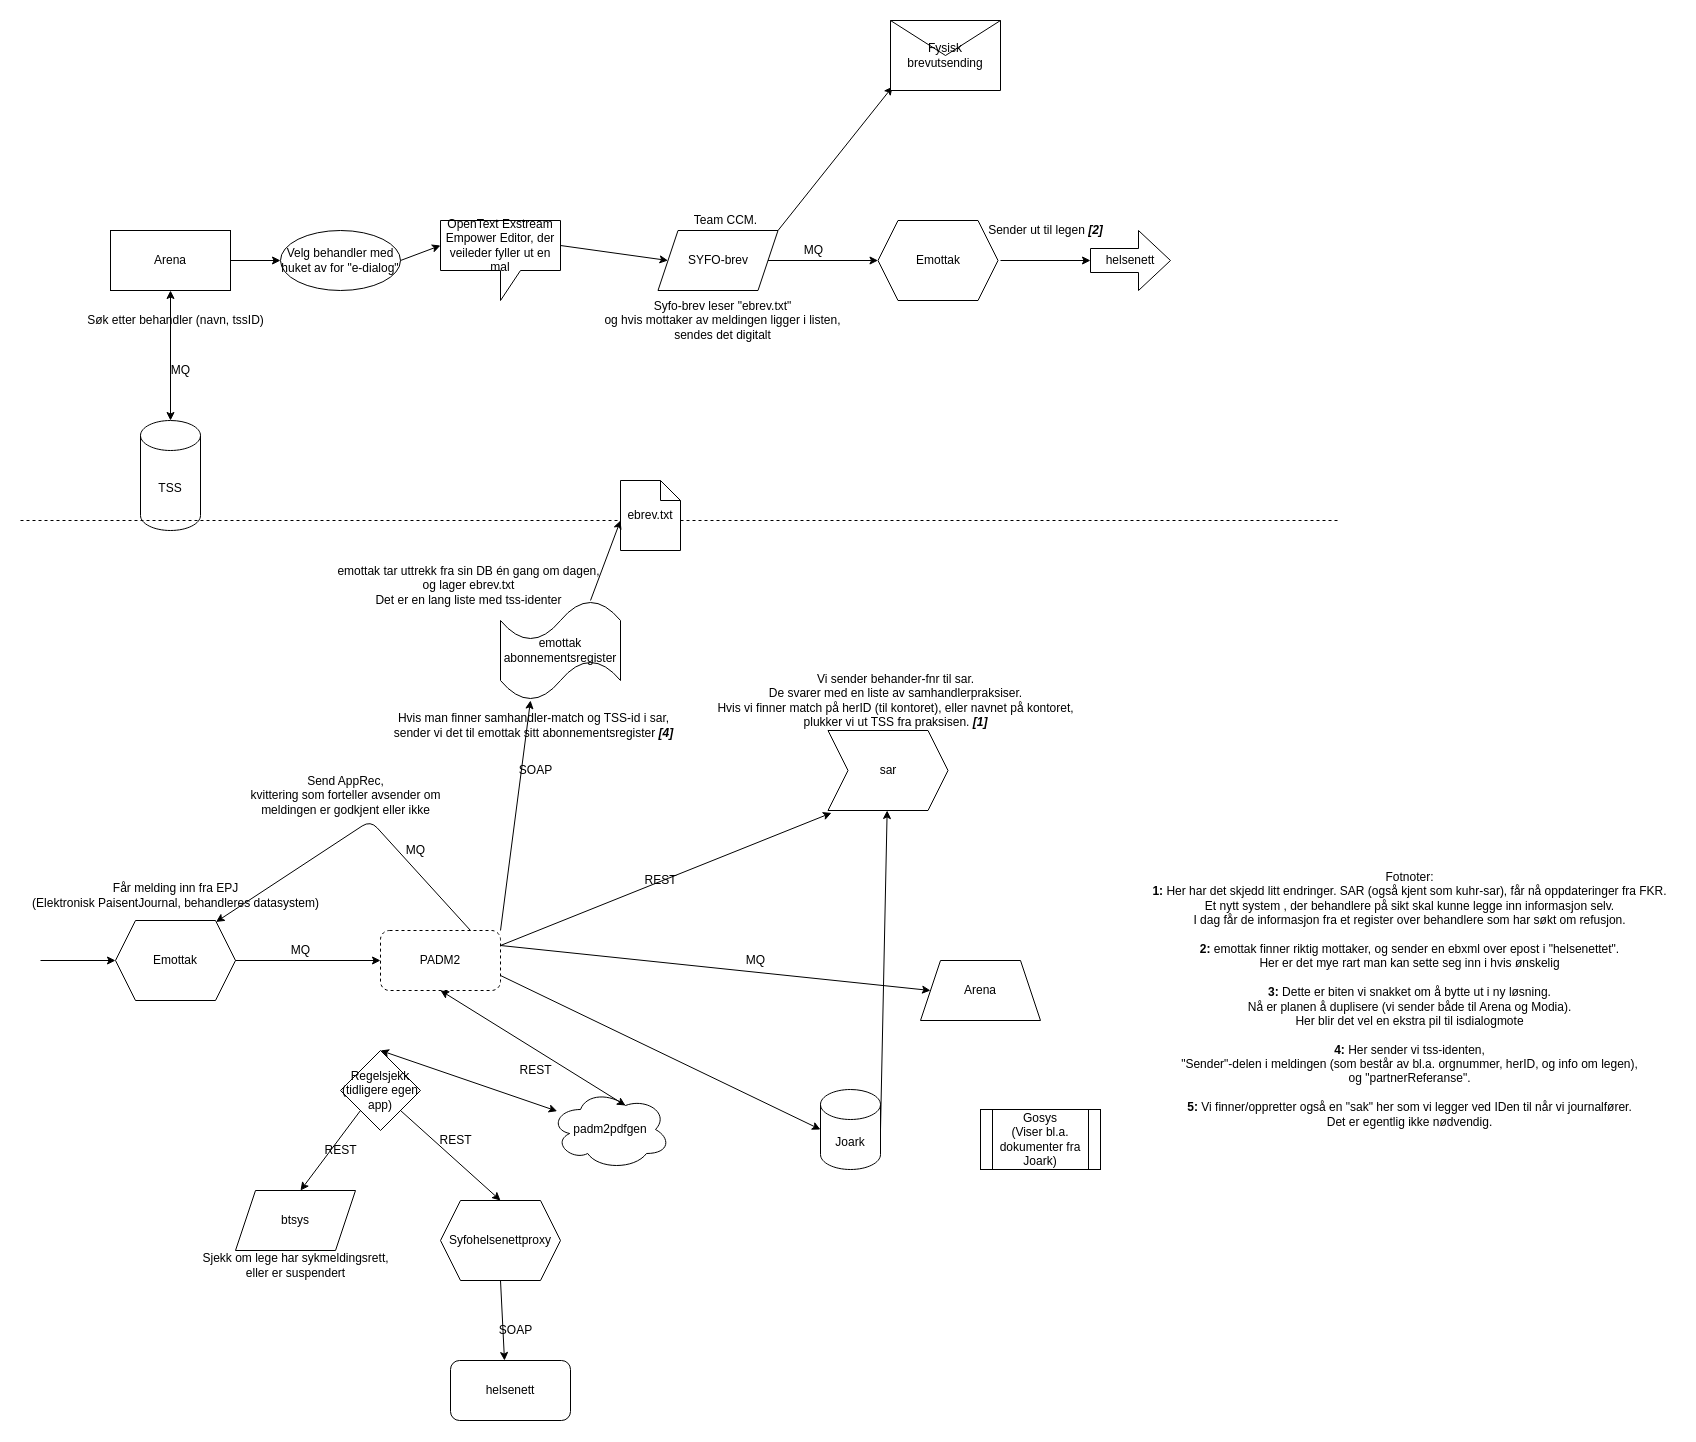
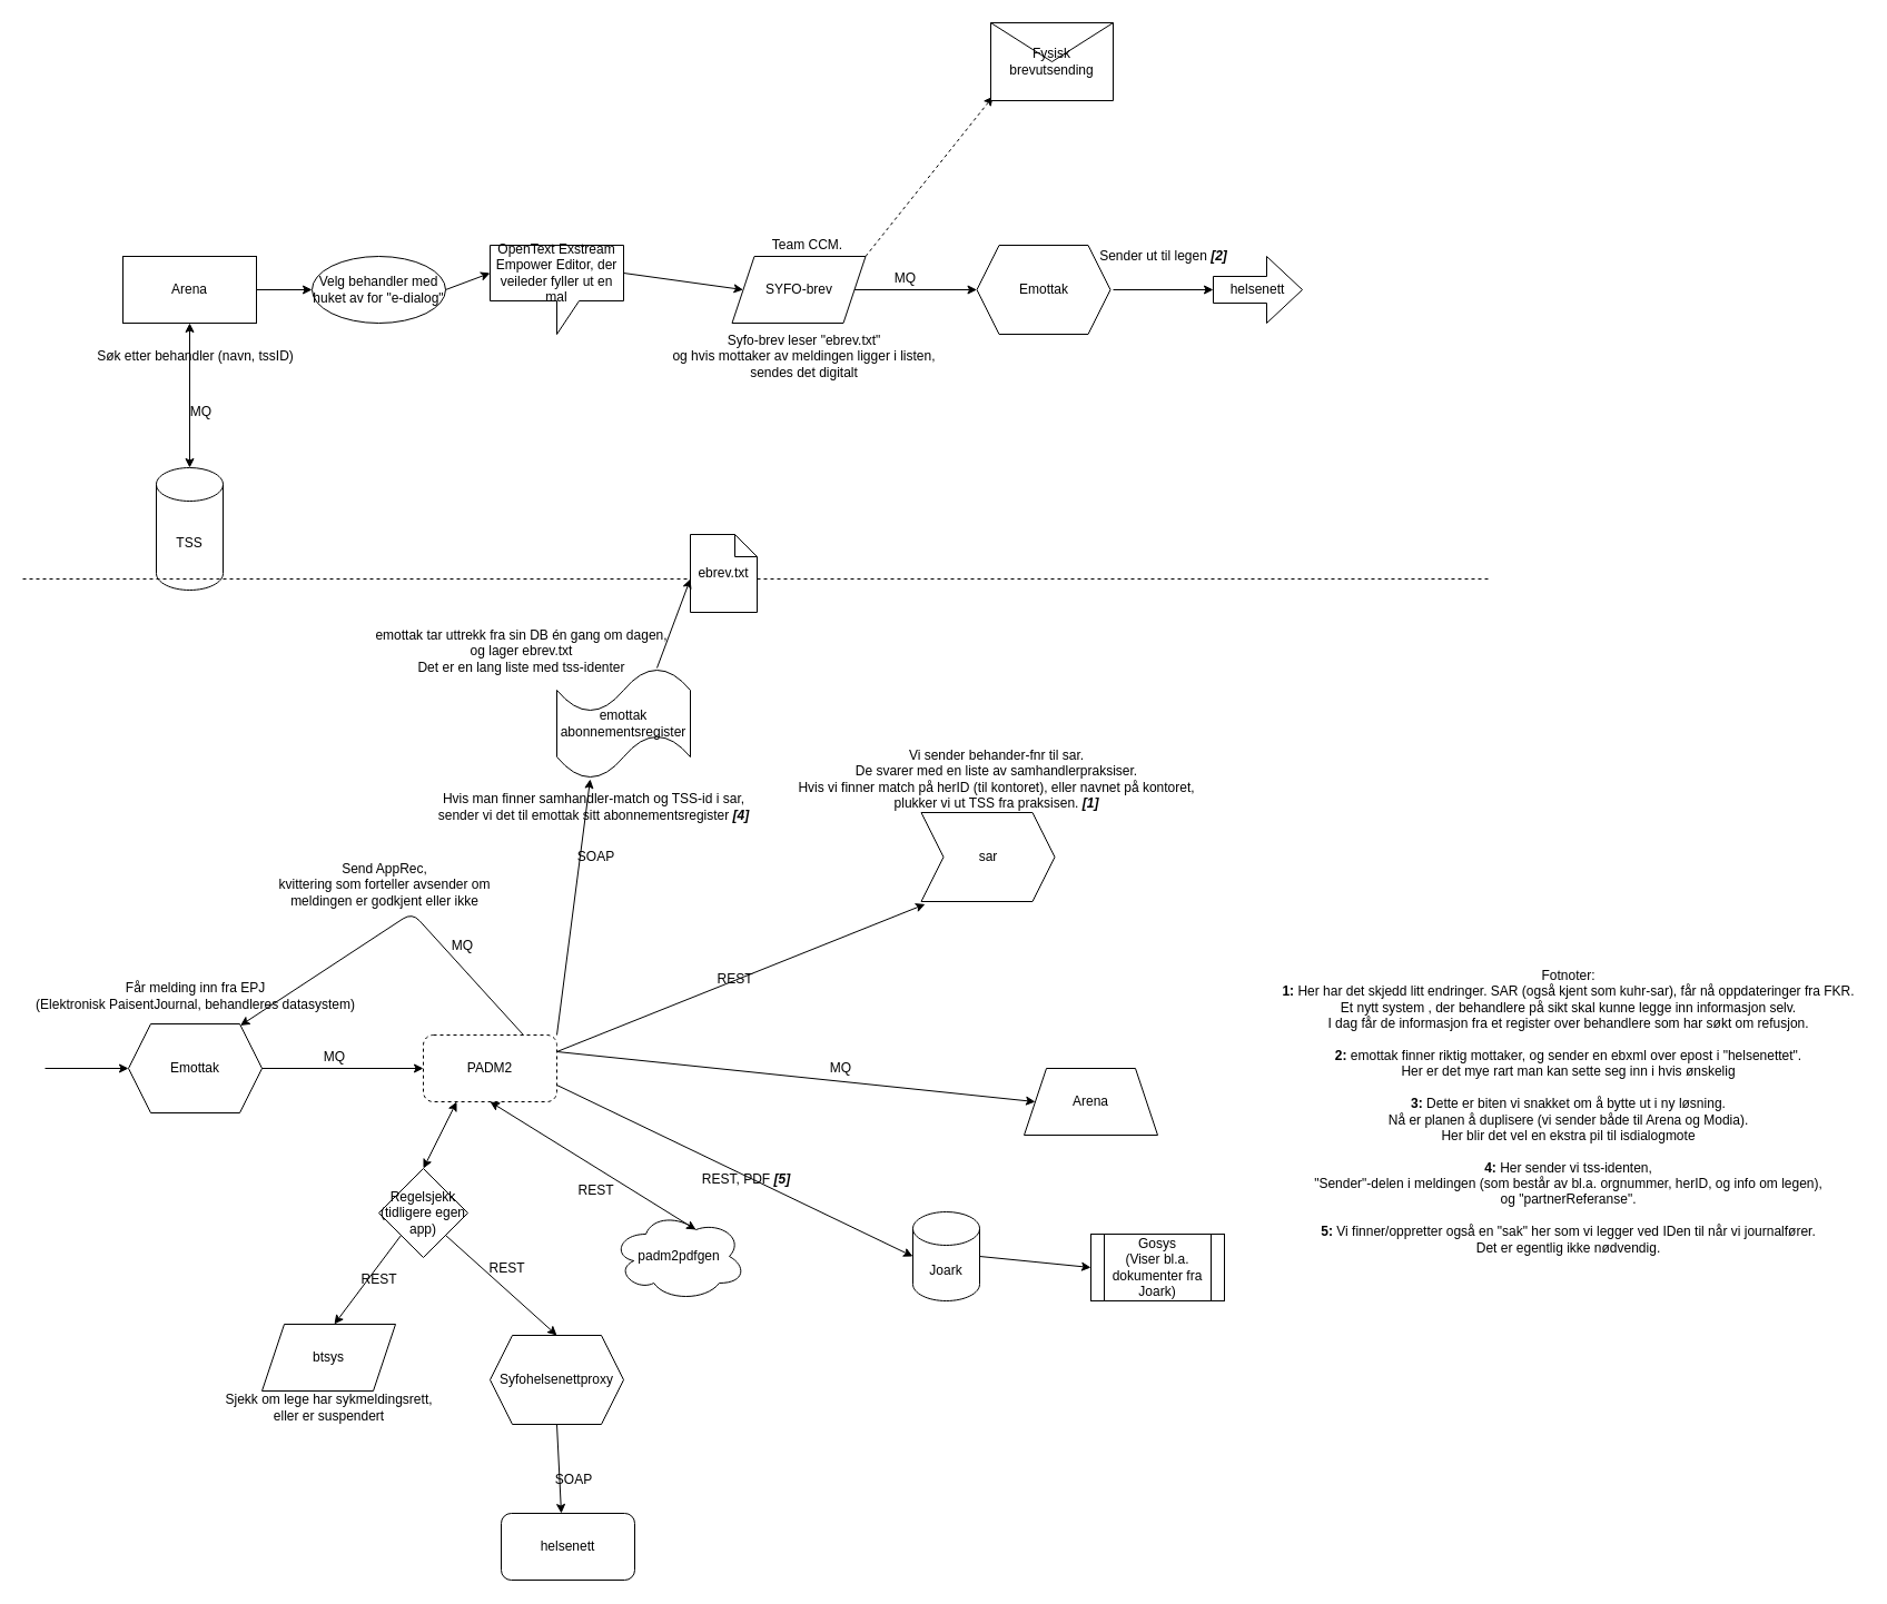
- <mxCell id="13" value="" style="endArrow=classic;html=1;exitX=1;exitY=0;exitDx=0;exitDy=0;entryX=0.019;entryY=0.945;entryDx=0;entryDy=0;entryPerimeter=0;" parent="1" source="6" target="65" edge="1"><mxGeometry width="50" height="50" relative="1" as="geometry"><mxPoint x="837.5" y="190" as="sourcePoint" /><mxPoint x="887.5" y="95" as="targetPoint" /></mxGeometry></mxCell>
+ <mxCell id="13" value="" style="endArrow=classic;html=1;exitX=1;exitY=0;exitDx=0;exitDy=0;entryX=0.019;entryY=0.945;entryDx=0;entryDy=0;entryPerimeter=0;dashed=1;" parent="1" source="6" target="65" edge="1"><mxGeometry width="50" height="50" relative="1" as="geometry"><mxPoint x="837.5" y="190" as="sourcePoint" /><mxPoint x="887.5" y="95" as="targetPoint" /></mxGeometry></mxCell>
- <mxCell id="38" value="" style="endArrow=classic;html=1;exitX=1;exitY=0.5;exitDx=0;exitDy=0;exitPerimeter=0;" edge="1" parent="1" source="20" target="62"><mxGeometry width="50" height="50" relative="1" as="geometry"><mxPoint x="910" y="1160" as="sourcePoint" /><mxPoint x="960" y="1110" as="targetPoint" /></mxGeometry></mxCell>
+ <mxCell id="38" value="" style="endArrow=classic;html=1;exitX=1;exitY=0.5;exitDx=0;exitDy=0;exitPerimeter=0;entryX=0;entryY=0.5;entryDx=0;entryDy=0;" edge="1" parent="1" source="20" target="37"><mxGeometry width="50" height="50" relative="1" as="geometry"><mxPoint x="910" y="1160" as="sourcePoint" /><mxPoint x="960" y="1110" as="targetPoint" /></mxGeometry></mxCell>
+ <mxCell id="24" value="REST, PDF &lt;i&gt;&lt;b&gt;[5]&lt;/b&gt;&lt;/i&gt;" style="text;html=1;align=center;verticalAlign=middle;resizable=0;points=[];autosize=1;strokeColor=none;fillColor=none;" parent="1" vertex="1"><mxGeometry x="625" y="1050" width="90" height="20" as="geometry" /></mxCell>
- <mxCell id="44" value="" style="endArrow=classic;startArrow=classic;html=1;exitX=0.5;exitY=0;exitDx=0;exitDy=0;" edge="1" parent="1" source="43" target="25"><mxGeometry width="50" height="50" relative="1" as="geometry"><mxPoint x="370" y="1050" as="sourcePoint" /><mxPoint x="420" y="1000" as="targetPoint" /></mxGeometry></mxCell>
+ <mxCell id="44" value="" style="endArrow=classic;startArrow=classic;html=1;entryX=0.25;entryY=1;entryDx=0;entryDy=0;exitX=0.5;exitY=0;exitDx=0;exitDy=0;" edge="1" parent="1" source="43" target="17"><mxGeometry width="50" height="50" relative="1" as="geometry"><mxPoint x="370" y="1050" as="sourcePoint" /><mxPoint x="420" y="1000" as="targetPoint" /></mxGeometry></mxCell>
